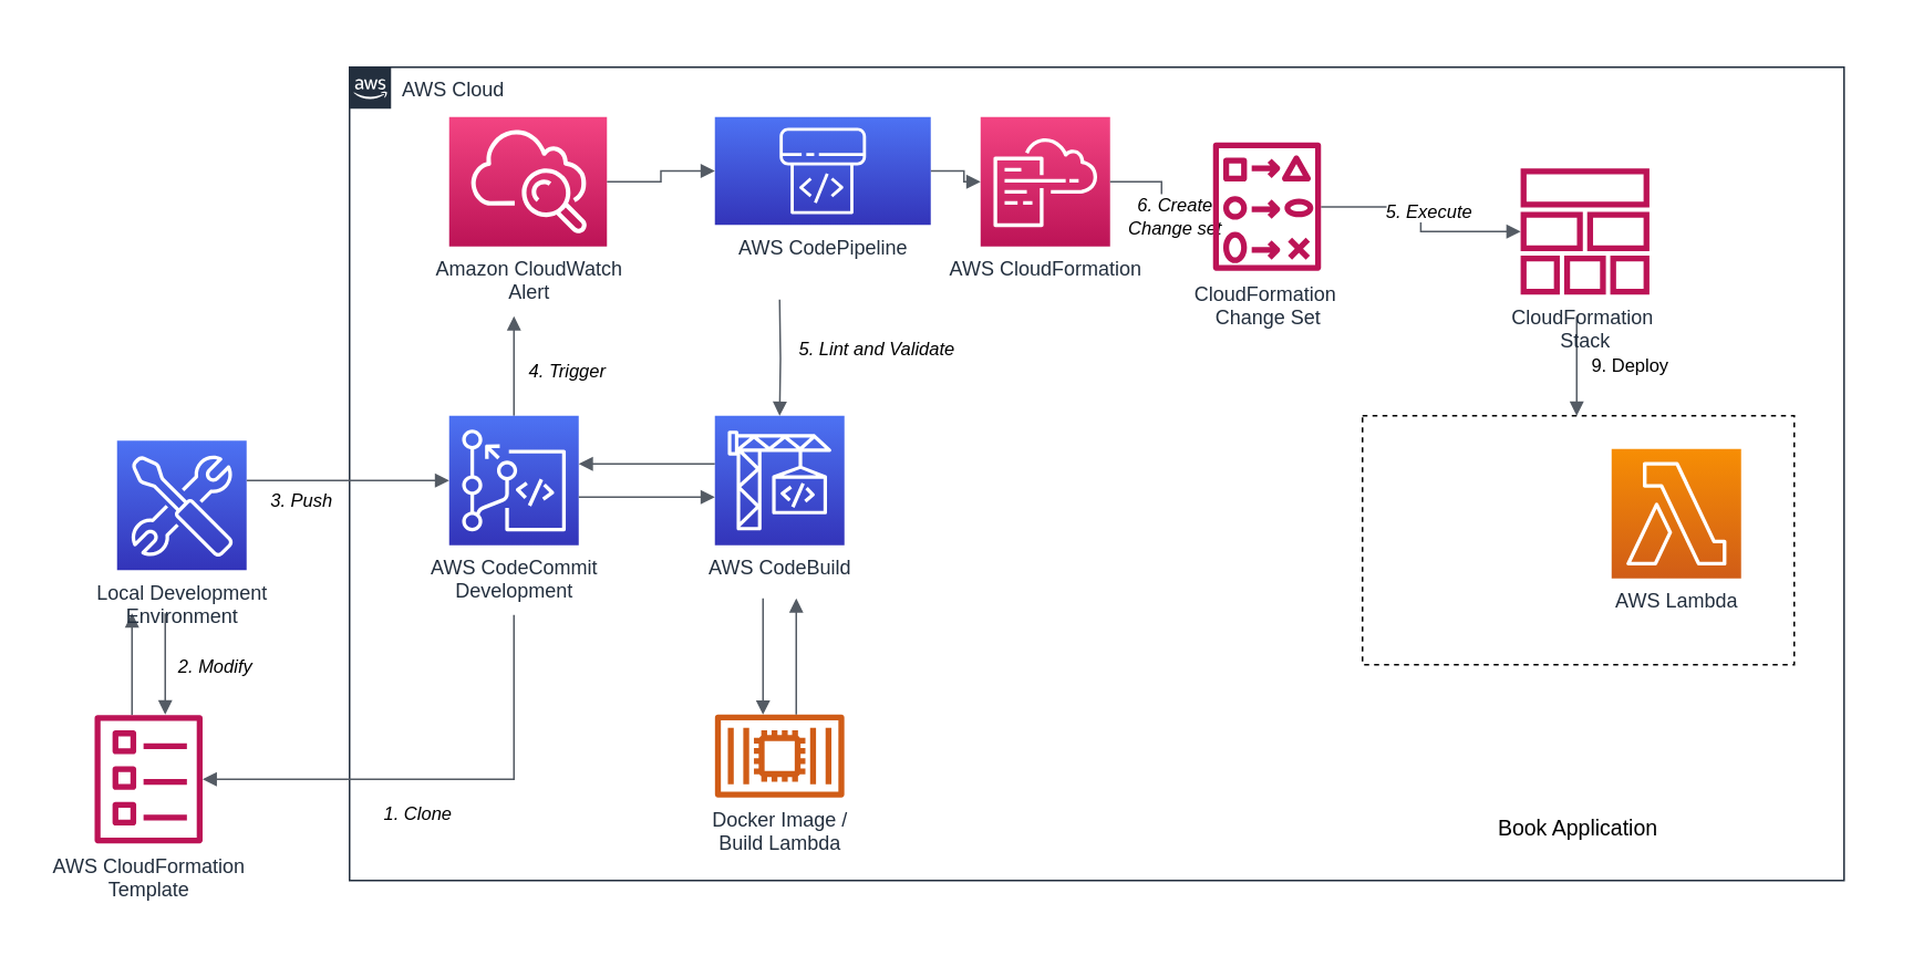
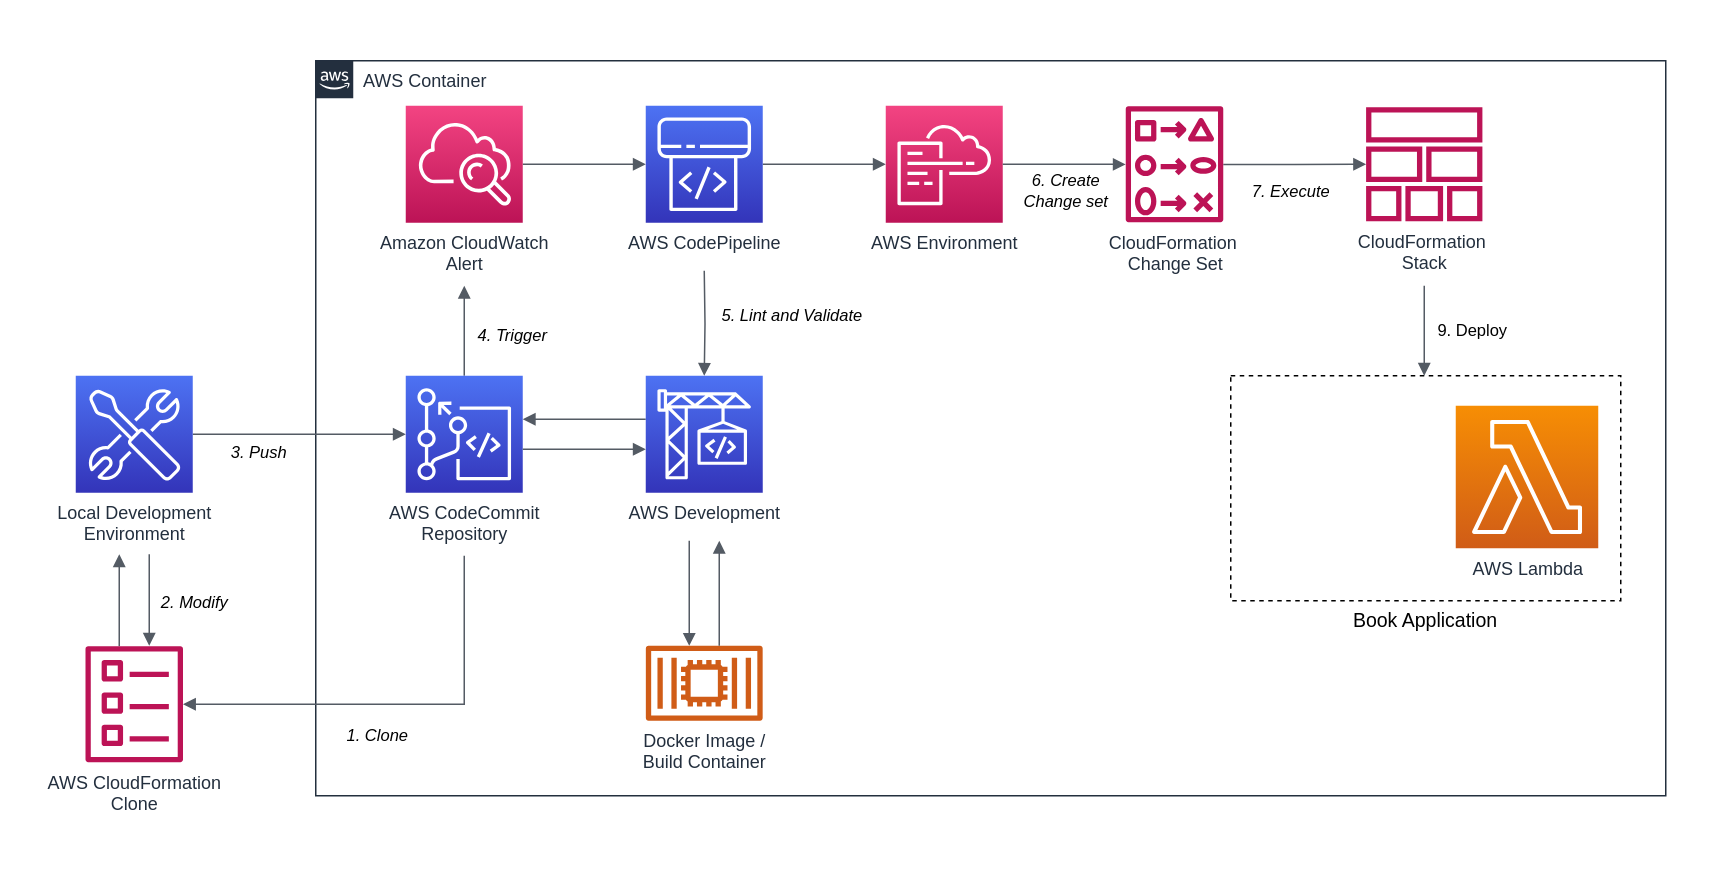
- <mxCell id="3" value="AWS Cloud" style="points=[[0,0],[0.25,0],[0.5,0],[0.75,0],[1,0],[1,0.25],[1,0.5],[1,0.75],[1,1],[0.75,1],[0.5,1],[0.25,1],[0,1],[0,0.75],[0,0.5],[0,0.25]];outlineConnect=0;gradientColor=none;html=1;whiteSpace=wrap;fontSize=12;fontStyle=0;shape=mxgraph.aws4.group;grIcon=mxgraph.aws4.group_aws_cloud_alt;strokeColor=#232F3E;fillColor=none;verticalAlign=top;align=left;spacingLeft=30;fontColor=#232F3E;dashed=0;" vertex="1" parent="1"><mxGeometry x="210" y="40" width="900" height="490" as="geometry" /></mxCell>
+ <mxCell id="3" value="AWS Container" style="points=[[0,0],[0.25,0],[0.5,0],[0.75,0],[1,0],[1,0.25],[1,0.5],[1,0.75],[1,1],[0.75,1],[0.5,1],[0.25,1],[0,1],[0,0.75],[0,0.5],[0,0.25]];outlineConnect=0;gradientColor=none;html=1;whiteSpace=wrap;fontSize=12;fontStyle=0;shape=mxgraph.aws4.group;grIcon=mxgraph.aws4.group_aws_cloud_alt;strokeColor=#232F3E;fillColor=none;verticalAlign=top;align=left;spacingLeft=30;fontColor=#232F3E;dashed=0;" vertex="1" parent="1"><mxGeometry x="210" y="40" width="900" height="490" as="geometry" /></mxCell>
- <mxCell id="15" value="AWS CodePipeline" style="outlineConnect=0;fontColor=#232F3E;gradientColor=#4D72F3;gradientDirection=north;fillColor=#3334B9;strokeColor=#ffffff;dashed=0;verticalLabelPosition=bottom;verticalAlign=top;align=center;html=1;fontSize=12;fontStyle=0;aspect=fixed;shape=mxgraph.aws4.resourceIcon;resIcon=mxgraph.aws4.codepipeline;" parent="1" vertex="1"><mxGeometry x="430" y="70" width="130" height="65" as="geometry" /></mxCell>
+ <mxCell id="15" value="AWS CodePipeline" style="outlineConnect=0;fontColor=#232F3E;gradientColor=#4D72F3;gradientDirection=north;fillColor=#3334B9;strokeColor=#ffffff;dashed=0;verticalLabelPosition=bottom;verticalAlign=top;align=center;html=1;fontSize=12;fontStyle=0;aspect=fixed;shape=mxgraph.aws4.resourceIcon;resIcon=mxgraph.aws4.codepipeline;" parent="1" vertex="1"><mxGeometry x="430" y="70" width="78" height="78" as="geometry" /></mxCell>
- <mxCell id="33" value="&lt;span style=&quot;text-align: left&quot;&gt;Amazon CloudWatch &lt;br&gt;Alert&lt;/span&gt;" style="outlineConnect=0;fontColor=#232F3E;gradientColor=#F34482;gradientDirection=north;fillColor=#BC1356;strokeColor=#ffffff;dashed=0;verticalLabelPosition=bottom;verticalAlign=top;align=center;html=1;fontSize=12;fontStyle=0;aspect=fixed;shape=mxgraph.aws4.resourceIcon;resIcon=mxgraph.aws4.cloudwatch;" parent="1" vertex="1"><mxGeometry x="270" y="70" width="95" height="78" as="geometry" /></mxCell>
+ <mxCell id="33" value="&lt;span style=&quot;text-align: left&quot;&gt;Amazon CloudWatch &lt;br&gt;Alert&lt;/span&gt;" style="outlineConnect=0;fontColor=#232F3E;gradientColor=#F34482;gradientDirection=north;fillColor=#BC1356;strokeColor=#ffffff;dashed=0;verticalLabelPosition=bottom;verticalAlign=top;align=center;html=1;fontSize=12;fontStyle=0;aspect=fixed;shape=mxgraph.aws4.resourceIcon;resIcon=mxgraph.aws4.cloudwatch;" parent="1" vertex="1"><mxGeometry x="270" y="70" width="78" height="78" as="geometry" /></mxCell>
- <mxCell id="25" value="CloudFormation&amp;nbsp;&lt;br&gt;Change Set" style="outlineConnect=0;fontColor=#232F3E;gradientColor=none;fillColor=#BC1356;strokeColor=none;dashed=0;verticalLabelPosition=bottom;verticalAlign=top;align=center;html=1;fontSize=12;fontStyle=0;aspect=fixed;pointerEvents=1;shape=mxgraph.aws4.change_set;" parent="1" vertex="1"><mxGeometry x="730" y="85" width="65" height="78" as="geometry" /></mxCell>
+ <mxCell id="25" value="CloudFormation&amp;nbsp;&lt;br&gt;Change Set" style="outlineConnect=0;fontColor=#232F3E;gradientColor=none;fillColor=#BC1356;strokeColor=none;dashed=0;verticalLabelPosition=bottom;verticalAlign=top;align=center;html=1;fontSize=12;fontStyle=0;aspect=fixed;pointerEvents=1;shape=mxgraph.aws4.change_set;" parent="1" vertex="1"><mxGeometry x="750" y="70" width="65" height="78" as="geometry" /></mxCell>
- <mxCell id="36" value="5. Execute" style="edgeLabel;html=1;align=center;verticalAlign=middle;resizable=0;points=[];fontStyle=2" parent="1" vertex="1" connectable="0"><mxGeometry x="859" y="126" as="geometry" /></mxCell>
+ <mxCell id="36" value="7. Execute" style="edgeLabel;html=1;align=center;verticalAlign=middle;resizable=0;points=[];fontStyle=2" parent="1" vertex="1" connectable="0"><mxGeometry x="859" y="126" as="geometry" /></mxCell>
- <mxCell id="20" value="CloudFormation&amp;nbsp;&lt;br&gt;Stack" style="outlineConnect=0;fontColor=#232F3E;gradientColor=none;fillColor=#BC1356;strokeColor=none;dashed=0;verticalLabelPosition=bottom;verticalAlign=top;align=center;html=1;fontSize=12;fontStyle=0;aspect=fixed;pointerEvents=1;shape=mxgraph.aws4.stack;" parent="1" vertex="1"><mxGeometry x="915" y="101" width="78" height="76" as="geometry" /></mxCell>
+ <mxCell id="20" value="CloudFormation&amp;nbsp;&lt;br&gt;Stack" style="outlineConnect=0;fontColor=#232F3E;gradientColor=none;fillColor=#BC1356;strokeColor=none;dashed=0;verticalLabelPosition=bottom;verticalAlign=top;align=center;html=1;fontSize=12;fontStyle=0;aspect=fixed;pointerEvents=1;shape=mxgraph.aws4.stack;" parent="1" vertex="1"><mxGeometry x="910" y="71" width="78" height="76" as="geometry" /></mxCell>
- <mxCell id="17" value="AWS CloudFormation" style="outlineConnect=0;fontColor=#232F3E;gradientColor=#F34482;gradientDirection=north;fillColor=#BC1356;strokeColor=#ffffff;dashed=0;verticalLabelPosition=bottom;verticalAlign=top;align=center;html=1;fontSize=12;fontStyle=0;aspect=fixed;shape=mxgraph.aws4.resourceIcon;resIcon=mxgraph.aws4.cloudformation;" parent="1" vertex="1"><mxGeometry x="590" y="70" width="78" height="78" as="geometry" /></mxCell>
+ <mxCell id="17" value="AWS Environment" style="outlineConnect=0;fontColor=#232F3E;gradientColor=#F34482;gradientDirection=north;fillColor=#BC1356;strokeColor=#ffffff;dashed=0;verticalLabelPosition=bottom;verticalAlign=top;align=center;html=1;fontSize=12;fontStyle=0;aspect=fixed;shape=mxgraph.aws4.resourceIcon;resIcon=mxgraph.aws4.cloudformation;" parent="1" vertex="1"><mxGeometry x="590" y="70" width="78" height="78" as="geometry" /></mxCell>
- <mxCell id="28" value="Local Development &lt;br&gt;Environment" style="outlineConnect=0;fontColor=#232F3E;gradientColor=#4D72F3;gradientDirection=north;fillColor=#3334B9;strokeColor=#ffffff;dashed=0;verticalLabelPosition=bottom;verticalAlign=top;align=center;html=1;fontSize=12;fontStyle=0;aspect=fixed;shape=mxgraph.aws4.resourceIcon;resIcon=mxgraph.aws4.developer_tools;" parent="1" vertex="1"><mxGeometry x="70" y="265" width="78" height="78" as="geometry" /></mxCell>
+ <mxCell id="28" value="Local Development &lt;br&gt;Environment" style="outlineConnect=0;fontColor=#232F3E;gradientColor=#4D72F3;gradientDirection=north;fillColor=#3334B9;strokeColor=#ffffff;dashed=0;verticalLabelPosition=bottom;verticalAlign=top;align=center;html=1;fontSize=12;fontStyle=0;aspect=fixed;shape=mxgraph.aws4.resourceIcon;resIcon=mxgraph.aws4.developer_tools;" parent="1" vertex="1"><mxGeometry x="50" y="250" width="78" height="78" as="geometry" /></mxCell>
- <mxCell id="37" value="AWS Lambda" style="outlineConnect=0;fontColor=#232F3E;gradientColor=#F78E04;gradientDirection=north;fillColor=#D05C17;strokeColor=#ffffff;dashed=0;verticalLabelPosition=bottom;verticalAlign=top;align=center;html=1;fontSize=12;fontStyle=0;aspect=fixed;shape=mxgraph.aws4.resourceIcon;resIcon=mxgraph.aws4.lambda;" vertex="1" parent="1"><mxGeometry x="970" y="270" width="78" height="78" as="geometry" /></mxCell>
+ <mxCell id="37" value="AWS Lambda" style="outlineConnect=0;fontColor=#232F3E;gradientColor=#F78E04;gradientDirection=north;fillColor=#D05C17;strokeColor=#ffffff;dashed=0;verticalLabelPosition=bottom;verticalAlign=top;align=center;html=1;fontSize=12;fontStyle=0;aspect=fixed;shape=mxgraph.aws4.resourceIcon;resIcon=mxgraph.aws4.lambda;" vertex="1" parent="1"><mxGeometry x="970" y="270" width="95" height="95" as="geometry" /></mxCell>
- <mxCell id="7" value="AWS CodeBuild" style="outlineConnect=0;fontColor=#232F3E;gradientColor=#4D72F3;gradientDirection=north;fillColor=#3334B9;strokeColor=#ffffff;dashed=0;verticalLabelPosition=bottom;verticalAlign=top;align=center;html=1;fontSize=12;fontStyle=0;aspect=fixed;shape=mxgraph.aws4.resourceIcon;resIcon=mxgraph.aws4.codebuild;" parent="1" vertex="1"><mxGeometry x="430" y="250" width="78" height="78" as="geometry" /></mxCell>
+ <mxCell id="7" value="AWS Development" style="outlineConnect=0;fontColor=#232F3E;gradientColor=#4D72F3;gradientDirection=north;fillColor=#3334B9;strokeColor=#ffffff;dashed=0;verticalLabelPosition=bottom;verticalAlign=top;align=center;html=1;fontSize=12;fontStyle=0;aspect=fixed;shape=mxgraph.aws4.resourceIcon;resIcon=mxgraph.aws4.codebuild;" parent="1" vertex="1"><mxGeometry x="430" y="250" width="78" height="78" as="geometry" /></mxCell>
- <mxCell id="12" value="AWS CodeCommit&lt;br&gt;Development" style="outlineConnect=0;fontColor=#232F3E;gradientColor=#4D72F3;gradientDirection=north;fillColor=#3334B9;strokeColor=#ffffff;dashed=0;verticalLabelPosition=bottom;verticalAlign=top;align=center;html=1;fontSize=12;fontStyle=0;aspect=fixed;shape=mxgraph.aws4.resourceIcon;resIcon=mxgraph.aws4.codecommit;" parent="1" vertex="1"><mxGeometry x="270" y="250" width="78" height="78" as="geometry" /></mxCell>
+ <mxCell id="12" value="AWS CodeCommit&lt;br&gt;Repository" style="outlineConnect=0;fontColor=#232F3E;gradientColor=#4D72F3;gradientDirection=north;fillColor=#3334B9;strokeColor=#ffffff;dashed=0;verticalLabelPosition=bottom;verticalAlign=top;align=center;html=1;fontSize=12;fontStyle=0;aspect=fixed;shape=mxgraph.aws4.resourceIcon;resIcon=mxgraph.aws4.codecommit;" parent="1" vertex="1"><mxGeometry x="270" y="250" width="78" height="78" as="geometry" /></mxCell>
- <mxCell id="38" value="Book Application" style="text;html=1;strokeColor=none;fillColor=none;align=center;verticalAlign=middle;whiteSpace=wrap;rounded=0;dashed=1;fontSize=13;" vertex="1" parent="1"><mxGeometry x="890" y="488" width="120" height="20" as="geometry" /></mxCell>
+ <mxCell id="38" value="Book Application" style="text;html=1;strokeColor=none;fillColor=none;align=center;verticalAlign=middle;whiteSpace=wrap;rounded=0;dashed=1;fontSize=13;" vertex="1" parent="1"><mxGeometry x="890" y="403" width="120" height="20" as="geometry" /></mxCell>
- <mxCell id="34" value="Docker Image /&lt;br&gt;Build Lambda" style="outlineConnect=0;fontColor=#232F3E;gradientColor=none;fillColor=#D05C17;strokeColor=none;dashed=0;verticalLabelPosition=bottom;verticalAlign=top;align=center;html=1;fontSize=12;fontStyle=0;aspect=fixed;pointerEvents=1;shape=mxgraph.aws4.container_2;" parent="1" vertex="1"><mxGeometry x="430" y="430" width="78" height="50" as="geometry" /></mxCell>
+ <mxCell id="34" value="Docker Image /&lt;br&gt;Build Container" style="outlineConnect=0;fontColor=#232F3E;gradientColor=none;fillColor=#D05C17;strokeColor=none;dashed=0;verticalLabelPosition=bottom;verticalAlign=top;align=center;html=1;fontSize=12;fontStyle=0;aspect=fixed;pointerEvents=1;shape=mxgraph.aws4.container_2;" parent="1" vertex="1"><mxGeometry x="430" y="430" width="78" height="50" as="geometry" /></mxCell>
- <mxCell id="22" value="AWS CloudFormation &lt;br&gt;Template" style="outlineConnect=0;fontColor=#232F3E;gradientColor=none;fillColor=#BC1356;strokeColor=none;dashed=0;verticalLabelPosition=bottom;verticalAlign=top;align=center;html=1;fontSize=12;fontStyle=0;aspect=fixed;pointerEvents=1;shape=mxgraph.aws4.template;" parent="1" vertex="1"><mxGeometry x="56.5" y="430" width="65" height="78" as="geometry" /></mxCell>
+ <mxCell id="22" value="AWS CloudFormation &lt;br&gt;Clone" style="outlineConnect=0;fontColor=#232F3E;gradientColor=none;fillColor=#BC1356;strokeColor=none;dashed=0;verticalLabelPosition=bottom;verticalAlign=top;align=center;html=1;fontSize=12;fontStyle=0;aspect=fixed;pointerEvents=1;shape=mxgraph.aws4.template;" parent="1" vertex="1"><mxGeometry x="56.5" y="430" width="65" height="78" as="geometry" /></mxCell>
